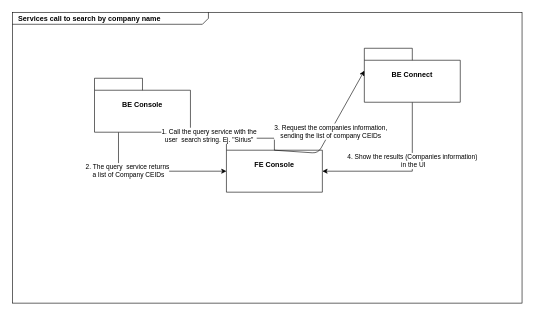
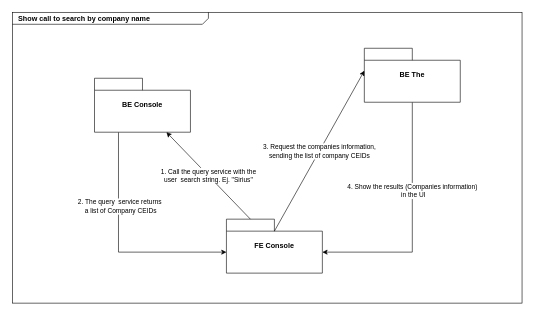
- <mxCell id="2" value="&lt;p style=&quot;margin: 0px ; margin-top: 4px ; margin-left: 10px ; text-align: left&quot;&gt;&lt;b&gt;Services call to search by company name&lt;/b&gt;&lt;/p&gt;" style="html=1;strokeWidth=1;shape=mxgraph.sysml.package;html=1;overflow=fill;whiteSpace=wrap;fillColor=none;gradientColor=none;fontSize=12;align=center;labelX=327.64;" parent="1" vertex="1"><mxGeometry x="20" y="20" width="850" height="485" as="geometry" /></mxCell>
+ <mxCell id="2" value="&lt;p style=&quot;margin: 0px ; margin-top: 4px ; margin-left: 10px ; text-align: left&quot;&gt;&lt;b&gt;Show call to search by company name&lt;/b&gt;&lt;/p&gt;" style="html=1;strokeWidth=1;shape=mxgraph.sysml.package;html=1;overflow=fill;whiteSpace=wrap;fillColor=none;gradientColor=none;fontSize=12;align=center;labelX=327.64;" parent="1" vertex="1"><mxGeometry x="20" y="20" width="850" height="485" as="geometry" /></mxCell>
- <mxCell id="8" value="BE Connect" style="shape=folder;tabWidth=80;tabHeight=20;tabPosition=left;strokeWidth=1;html=1;whiteSpace=wrap;align=center;fontSize=12;fontStyle=1" vertex="1" parent="1"><mxGeometry x="607" y="80" width="160" height="90" as="geometry" /></mxCell>
+ <mxCell id="8" value="BE The" style="shape=folder;tabWidth=80;tabHeight=20;tabPosition=left;strokeWidth=1;html=1;whiteSpace=wrap;align=center;fontSize=12;fontStyle=1" vertex="1" parent="1"><mxGeometry x="607" y="80" width="160" height="90" as="geometry" /></mxCell>
- <mxCell id="9" value="FE Console" style="shape=folder;tabWidth=80;tabHeight=20;tabPosition=left;strokeWidth=1;html=1;whiteSpace=wrap;align=center;fontSize=12;fontStyle=1" vertex="1" parent="1"><mxGeometry x="377" y="230" width="160" height="90" as="geometry" /></mxCell>
+ <mxCell id="9" value="FE Console" style="shape=folder;tabWidth=80;tabHeight=20;tabPosition=left;strokeWidth=1;html=1;whiteSpace=wrap;align=center;fontSize=12;fontStyle=1" vertex="1" parent="1"><mxGeometry x="377" y="365" width="160" height="90" as="geometry" /></mxCell>
